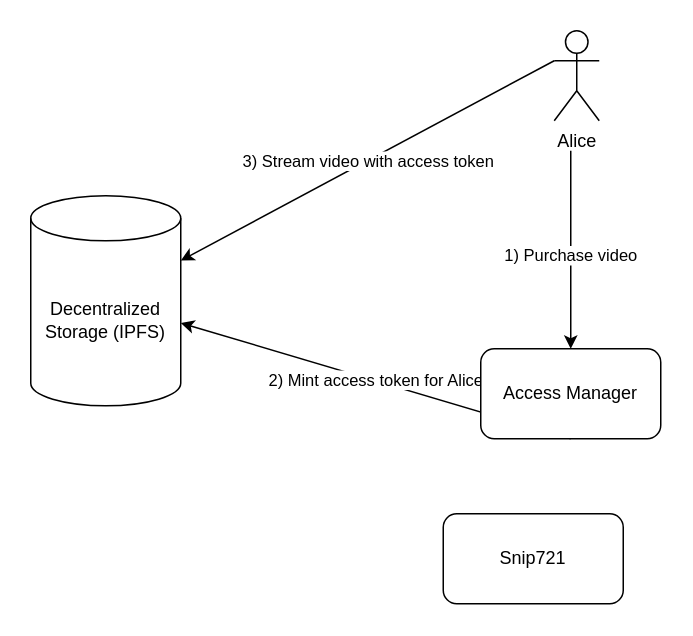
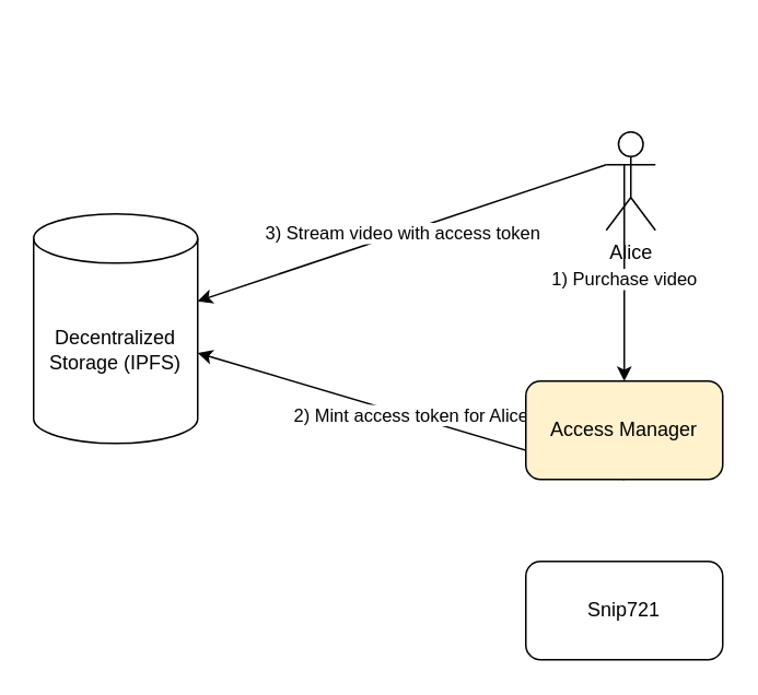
- <mxCell id="8" value="Alice" style="shape=umlActor;verticalLabelPosition=bottom;verticalAlign=top;html=1;outlineConnect=0;" parent="1" vertex="1"><mxGeometry x="369" y="20" width="30" height="60" as="geometry" /></mxCell>
+ <mxCell id="8" value="Alice" style="shape=umlActor;verticalLabelPosition=bottom;verticalAlign=top;html=1;outlineConnect=0;" parent="1" vertex="1"><mxGeometry x="369" y="80" width="30" height="60" as="geometry" /></mxCell>
- <mxCell id="4" value="Access Manager" style="rounded=1;whiteSpace=wrap;html=1;" parent="1" vertex="1"><mxGeometry x="320" y="232" width="120" height="60" as="geometry" /></mxCell>
+ <mxCell id="4" value="Access Manager" style="rounded=1;whiteSpace=wrap;html=1;fillColor=#fff2cc;" parent="1" vertex="1"><mxGeometry x="320" y="232" width="120" height="60" as="geometry" /></mxCell>
- <mxCell id="2" value="Snip721" style="rounded=1;whiteSpace=wrap;html=1;" parent="1" vertex="1"><mxGeometry x="295" y="342" width="120" height="60" as="geometry" /></mxCell>
+ <mxCell id="2" value="Snip721" style="rounded=1;whiteSpace=wrap;html=1;" parent="1" vertex="1"><mxGeometry x="320" y="342" width="120" height="60" as="geometry" /></mxCell>
